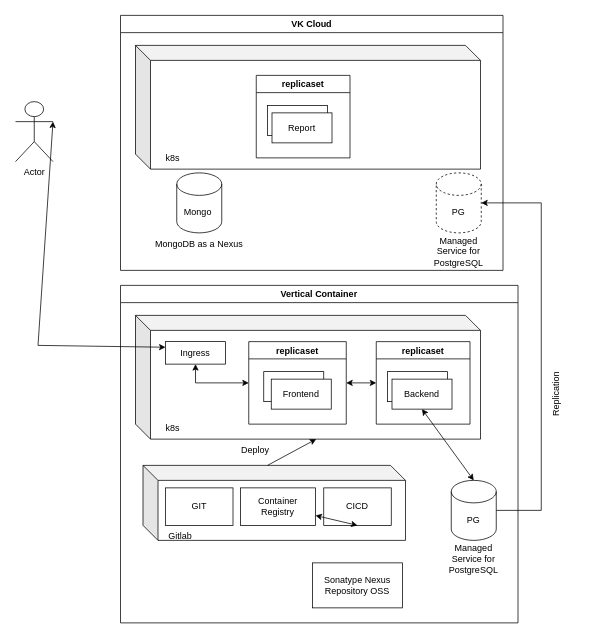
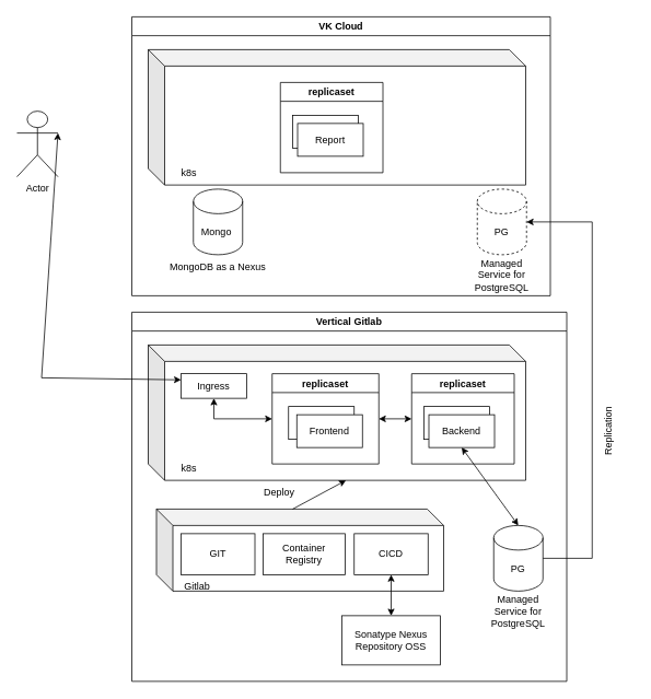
- <mxCell id="17" value="Vertical Container" style="swimlane;whiteSpace=wrap;html=1;" parent="1" vertex="1"><mxGeometry x="160" y="380" width="530" height="450" as="geometry" /></mxCell>
+ <mxCell id="17" value="Vertical Gitlab" style="swimlane;whiteSpace=wrap;html=1;" parent="1" vertex="1"><mxGeometry x="160" y="380" width="530" height="450" as="geometry" /></mxCell>
- <mxCell id="43" value="" style="endArrow=classic;startArrow=classic;html=1;rounded=0;exitX=0.5;exitY=1;exitDx=0;exitDy=0;" edge="1" parent="17" source="39" target="38"><mxGeometry width="50" height="50" relative="1" as="geometry"><mxPoint x="661" y="360" as="sourcePoint" /><mxPoint x="711" y="310" as="targetPoint" /></mxGeometry></mxCell>
+ <mxCell id="43" value="" style="endArrow=classic;startArrow=classic;html=1;rounded=0;exitX=0.5;exitY=1;exitDx=0;exitDy=0;entryX=0.5;entryY=0;entryDx=0;entryDy=0;" edge="1" parent="17" source="39" target="41"><mxGeometry width="50" height="50" relative="1" as="geometry"><mxPoint x="661" y="360" as="sourcePoint" /><mxPoint x="711" y="310" as="targetPoint" /></mxGeometry></mxCell>
